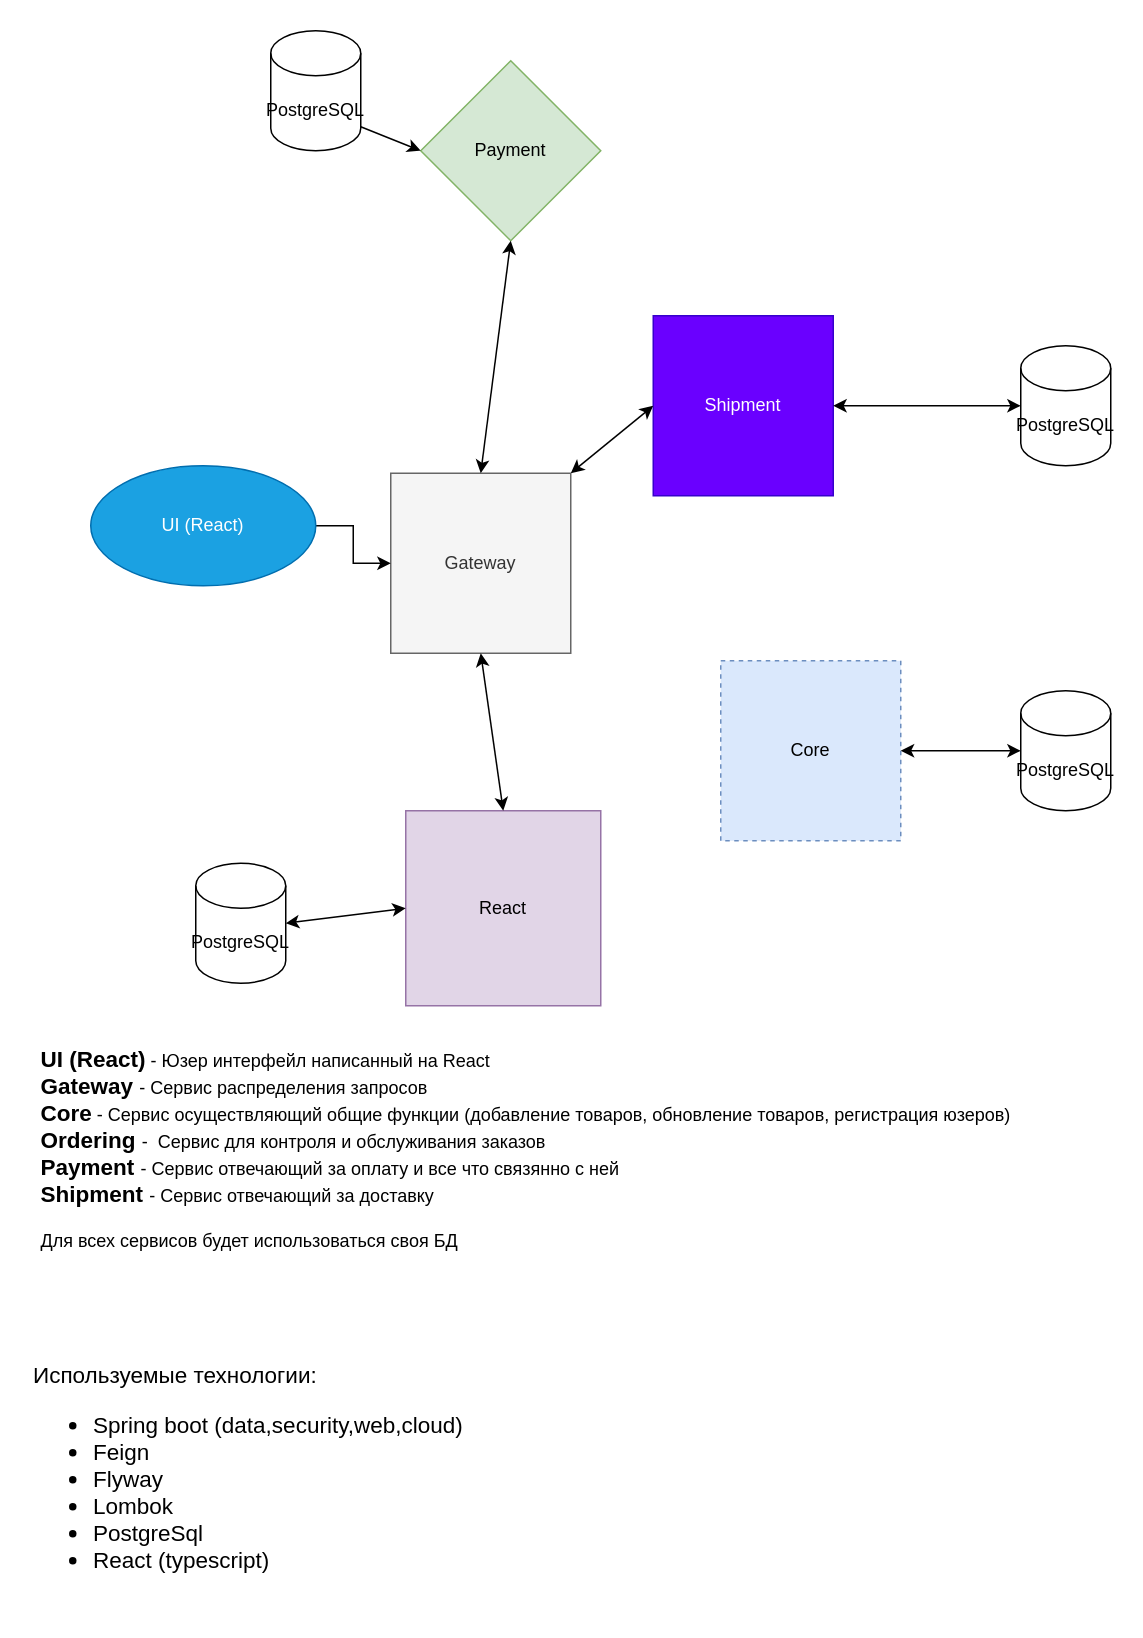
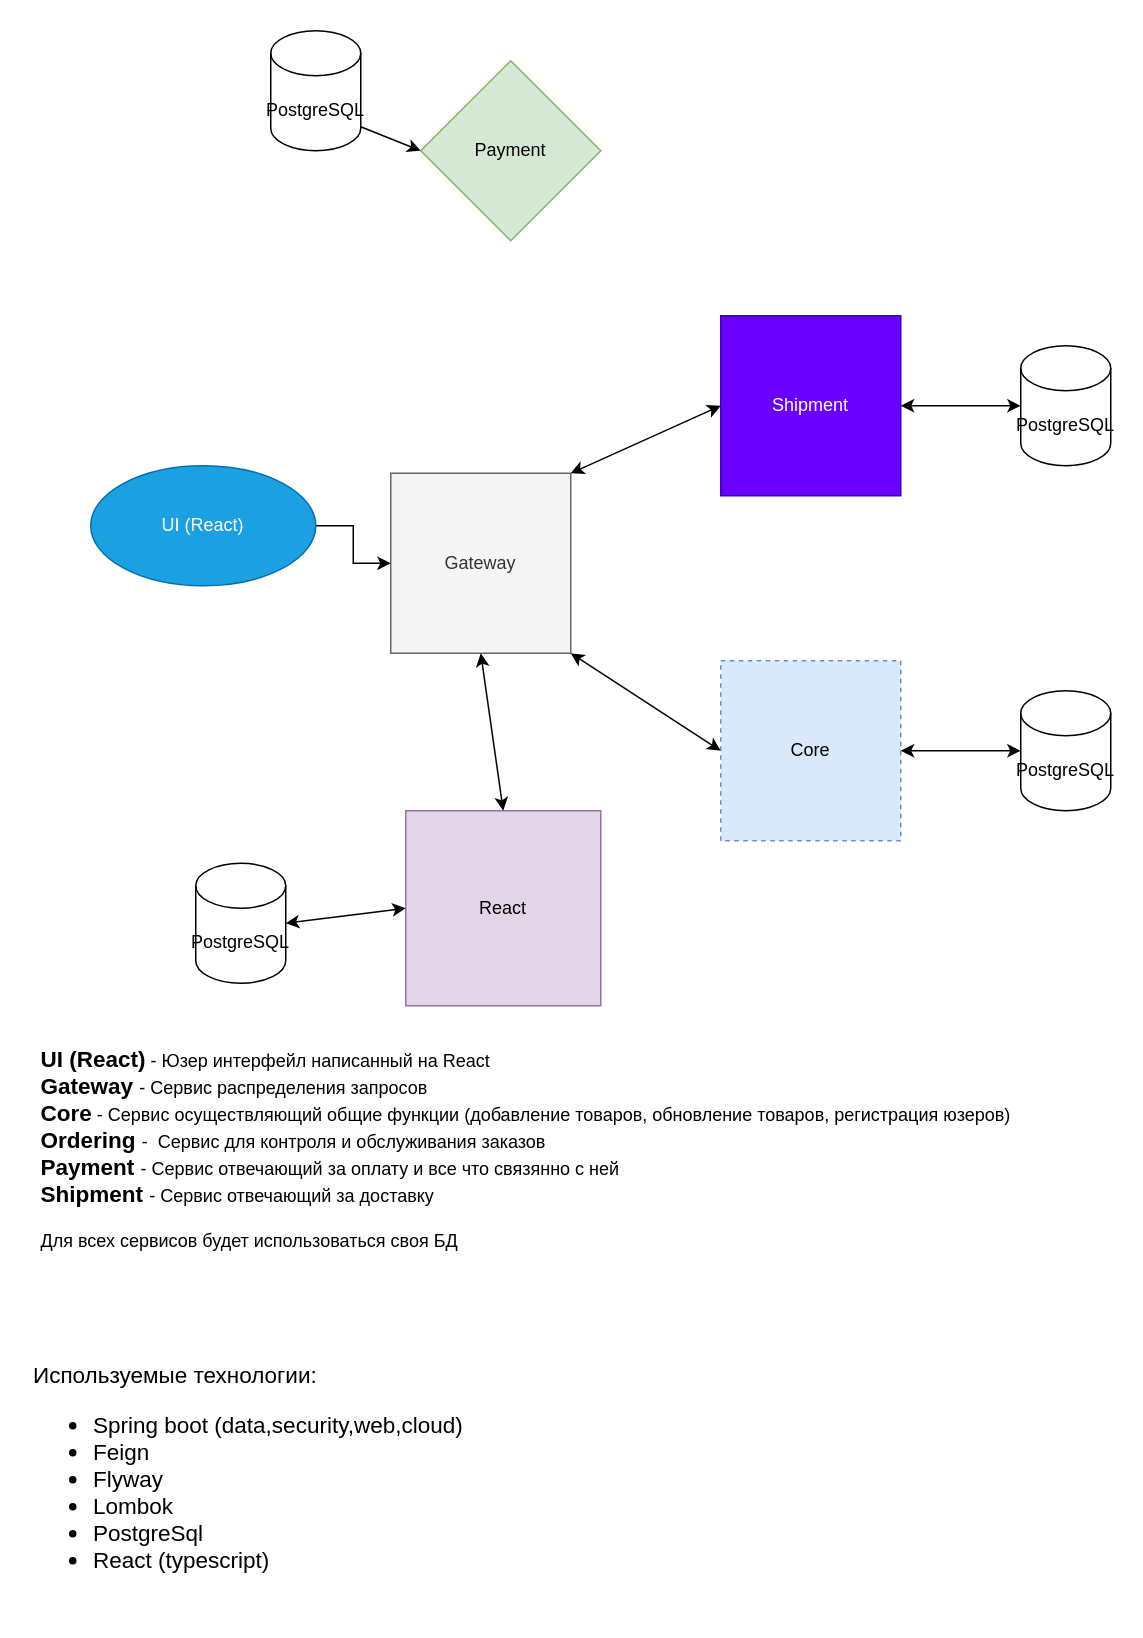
- <mxCell id="10" value="" style="endArrow=classic;startArrow=classic;html=1;rounded=0;exitX=0.5;exitY=0;exitDx=0;exitDy=0;entryX=0.5;entryY=1;entryDx=0;entryDy=0;" edge="1" parent="1" source="3" target="2"><mxGeometry width="50" height="50" relative="1" as="geometry"><mxPoint x="400" y="410" as="sourcePoint" /><mxPoint x="340" y="180" as="targetPoint" /></mxGeometry></mxCell>
- <mxCell id="19" value="Shipment" style="whiteSpace=wrap;html=1;aspect=fixed;fillColor=#6a00ff;strokeColor=#3700CC;fontColor=#ffffff;" vertex="1" parent="1"><mxGeometry x="435" y="210" width="120" height="120" as="geometry" /></mxCell>
+ <mxCell id="19" value="Shipment" style="whiteSpace=wrap;html=1;aspect=fixed;fillColor=#6a00ff;strokeColor=#3700CC;fontColor=#ffffff;" vertex="1" parent="1"><mxGeometry x="480" y="210" width="120" height="120" as="geometry" /></mxCell>
+ <mxCell id="9" value="" style="endArrow=classic;startArrow=classic;html=1;rounded=0;exitX=1;exitY=1;exitDx=0;exitDy=0;entryX=0;entryY=0.5;entryDx=0;entryDy=0;" edge="1" parent="1" source="3" target="6"><mxGeometry width="50" height="50" relative="1" as="geometry"><mxPoint x="400" y="410" as="sourcePoint" /><mxPoint x="450" y="360" as="targetPoint" /></mxGeometry></mxCell>
